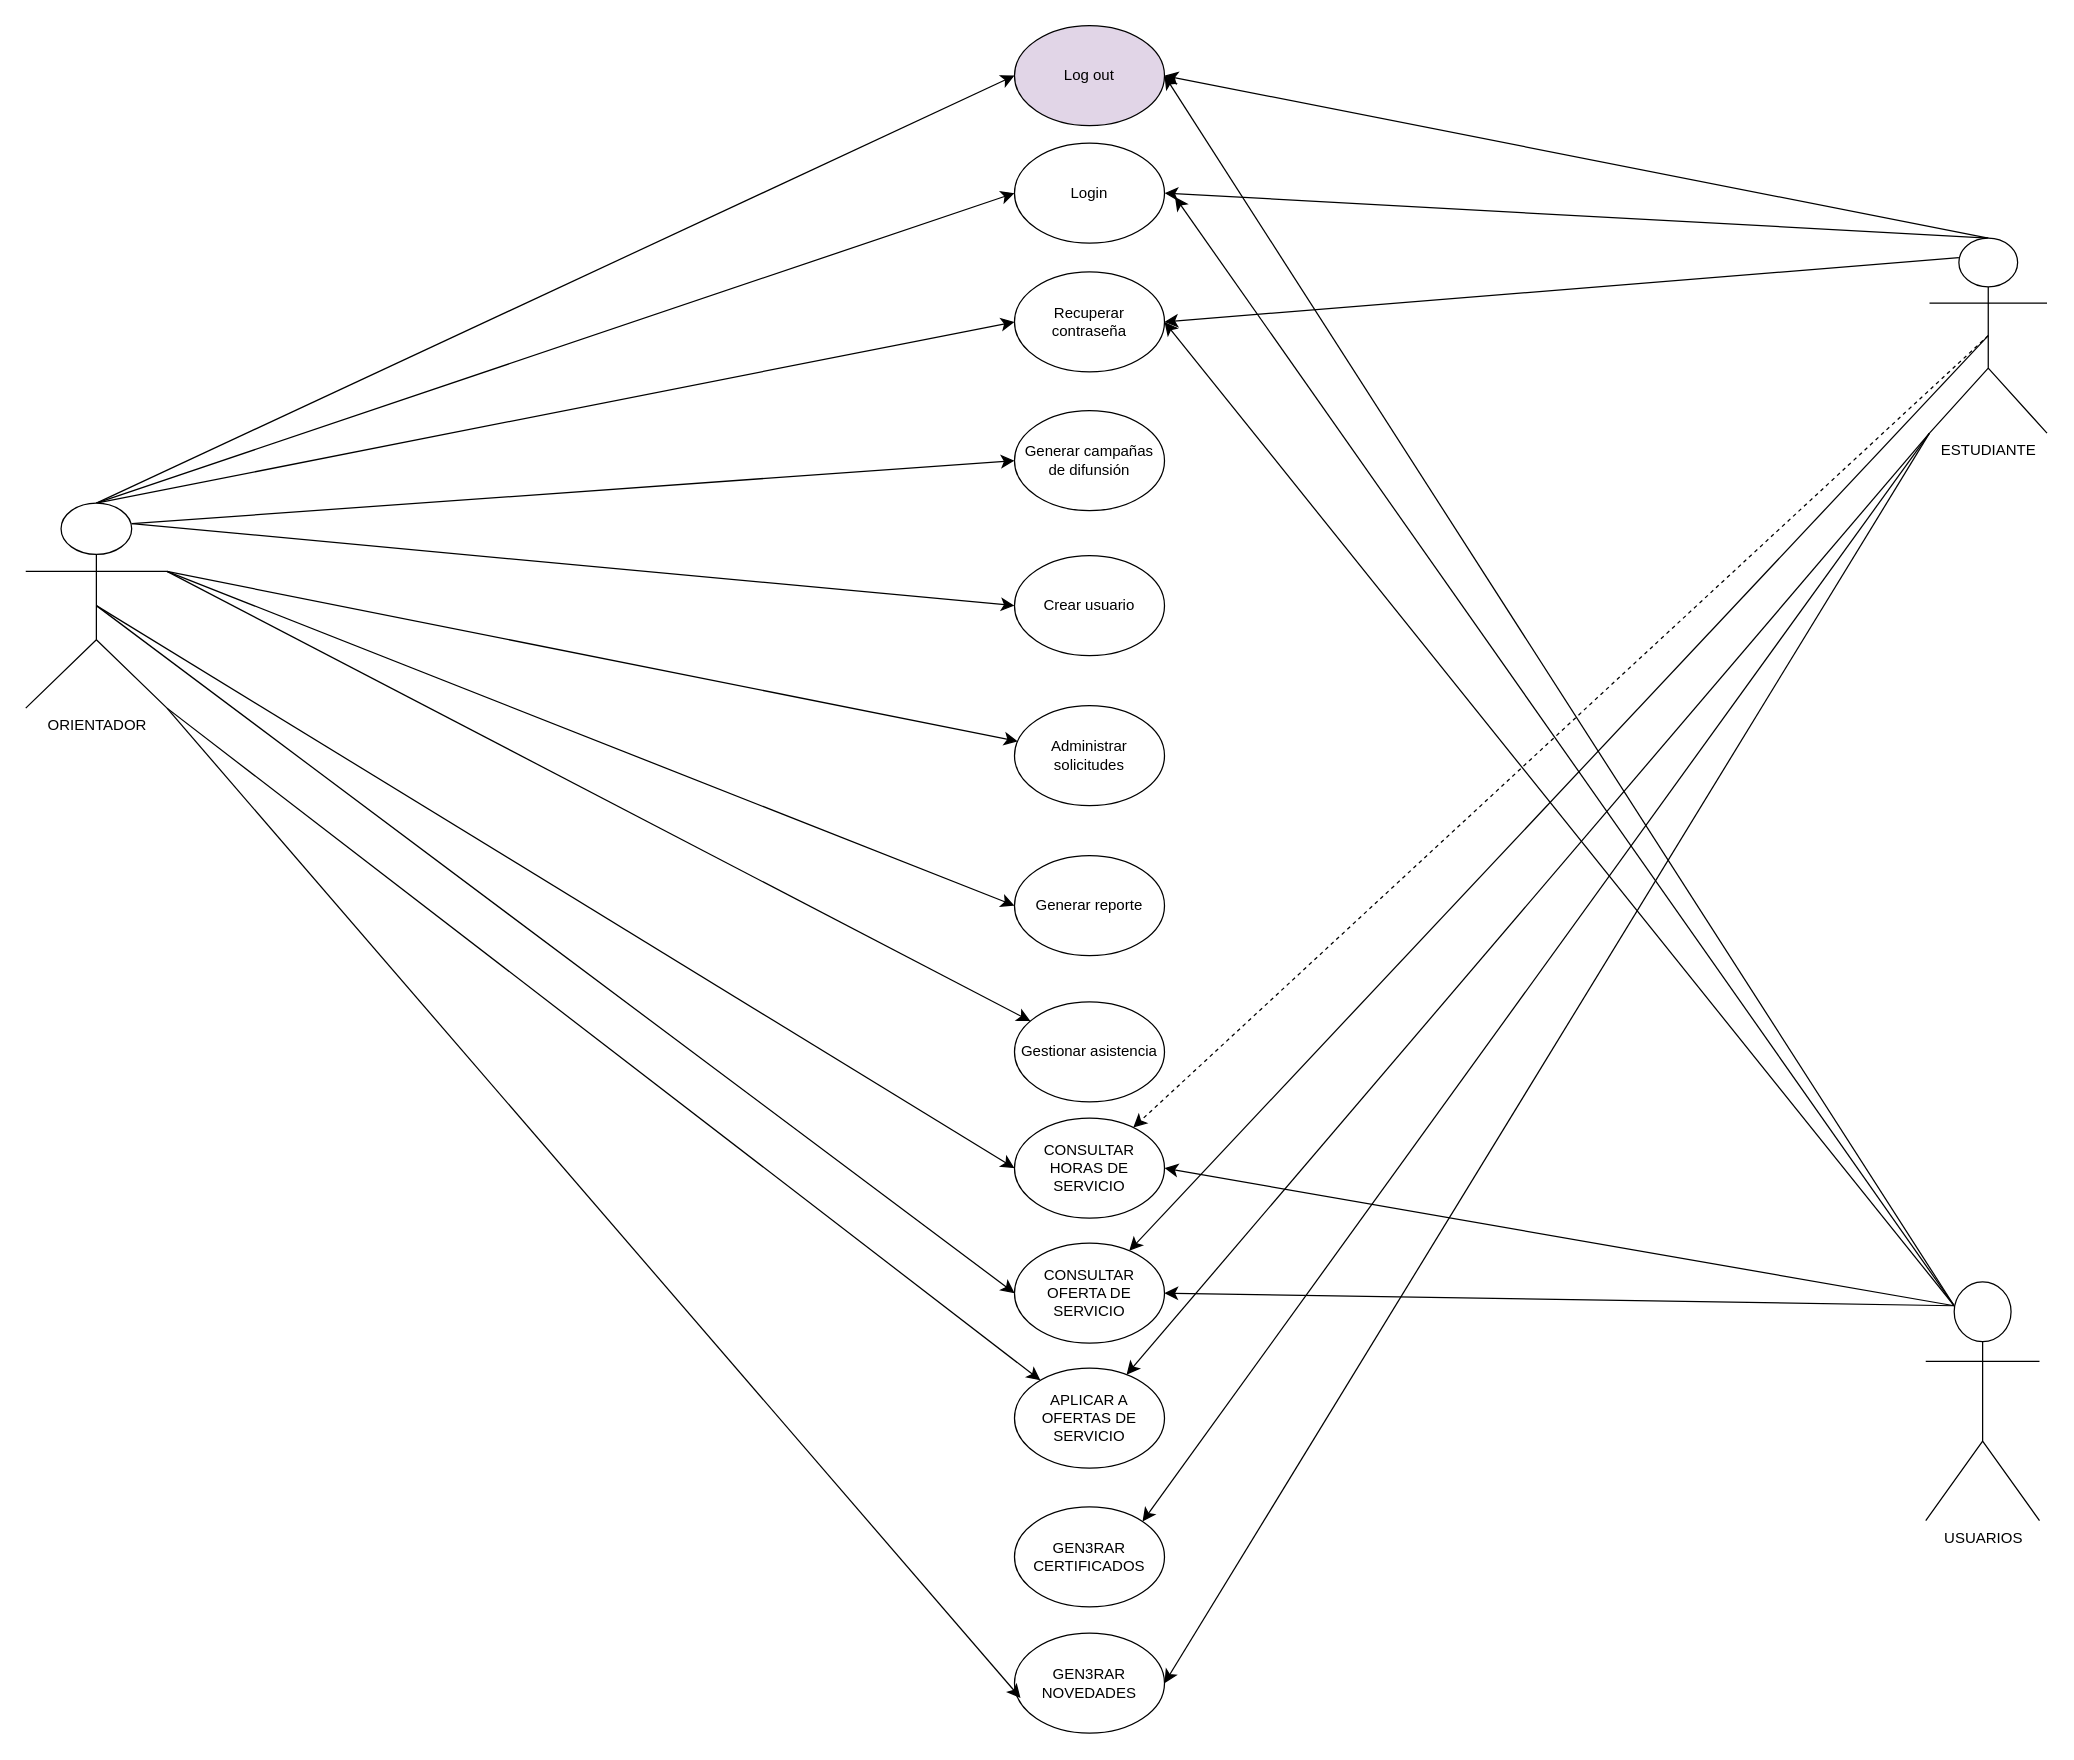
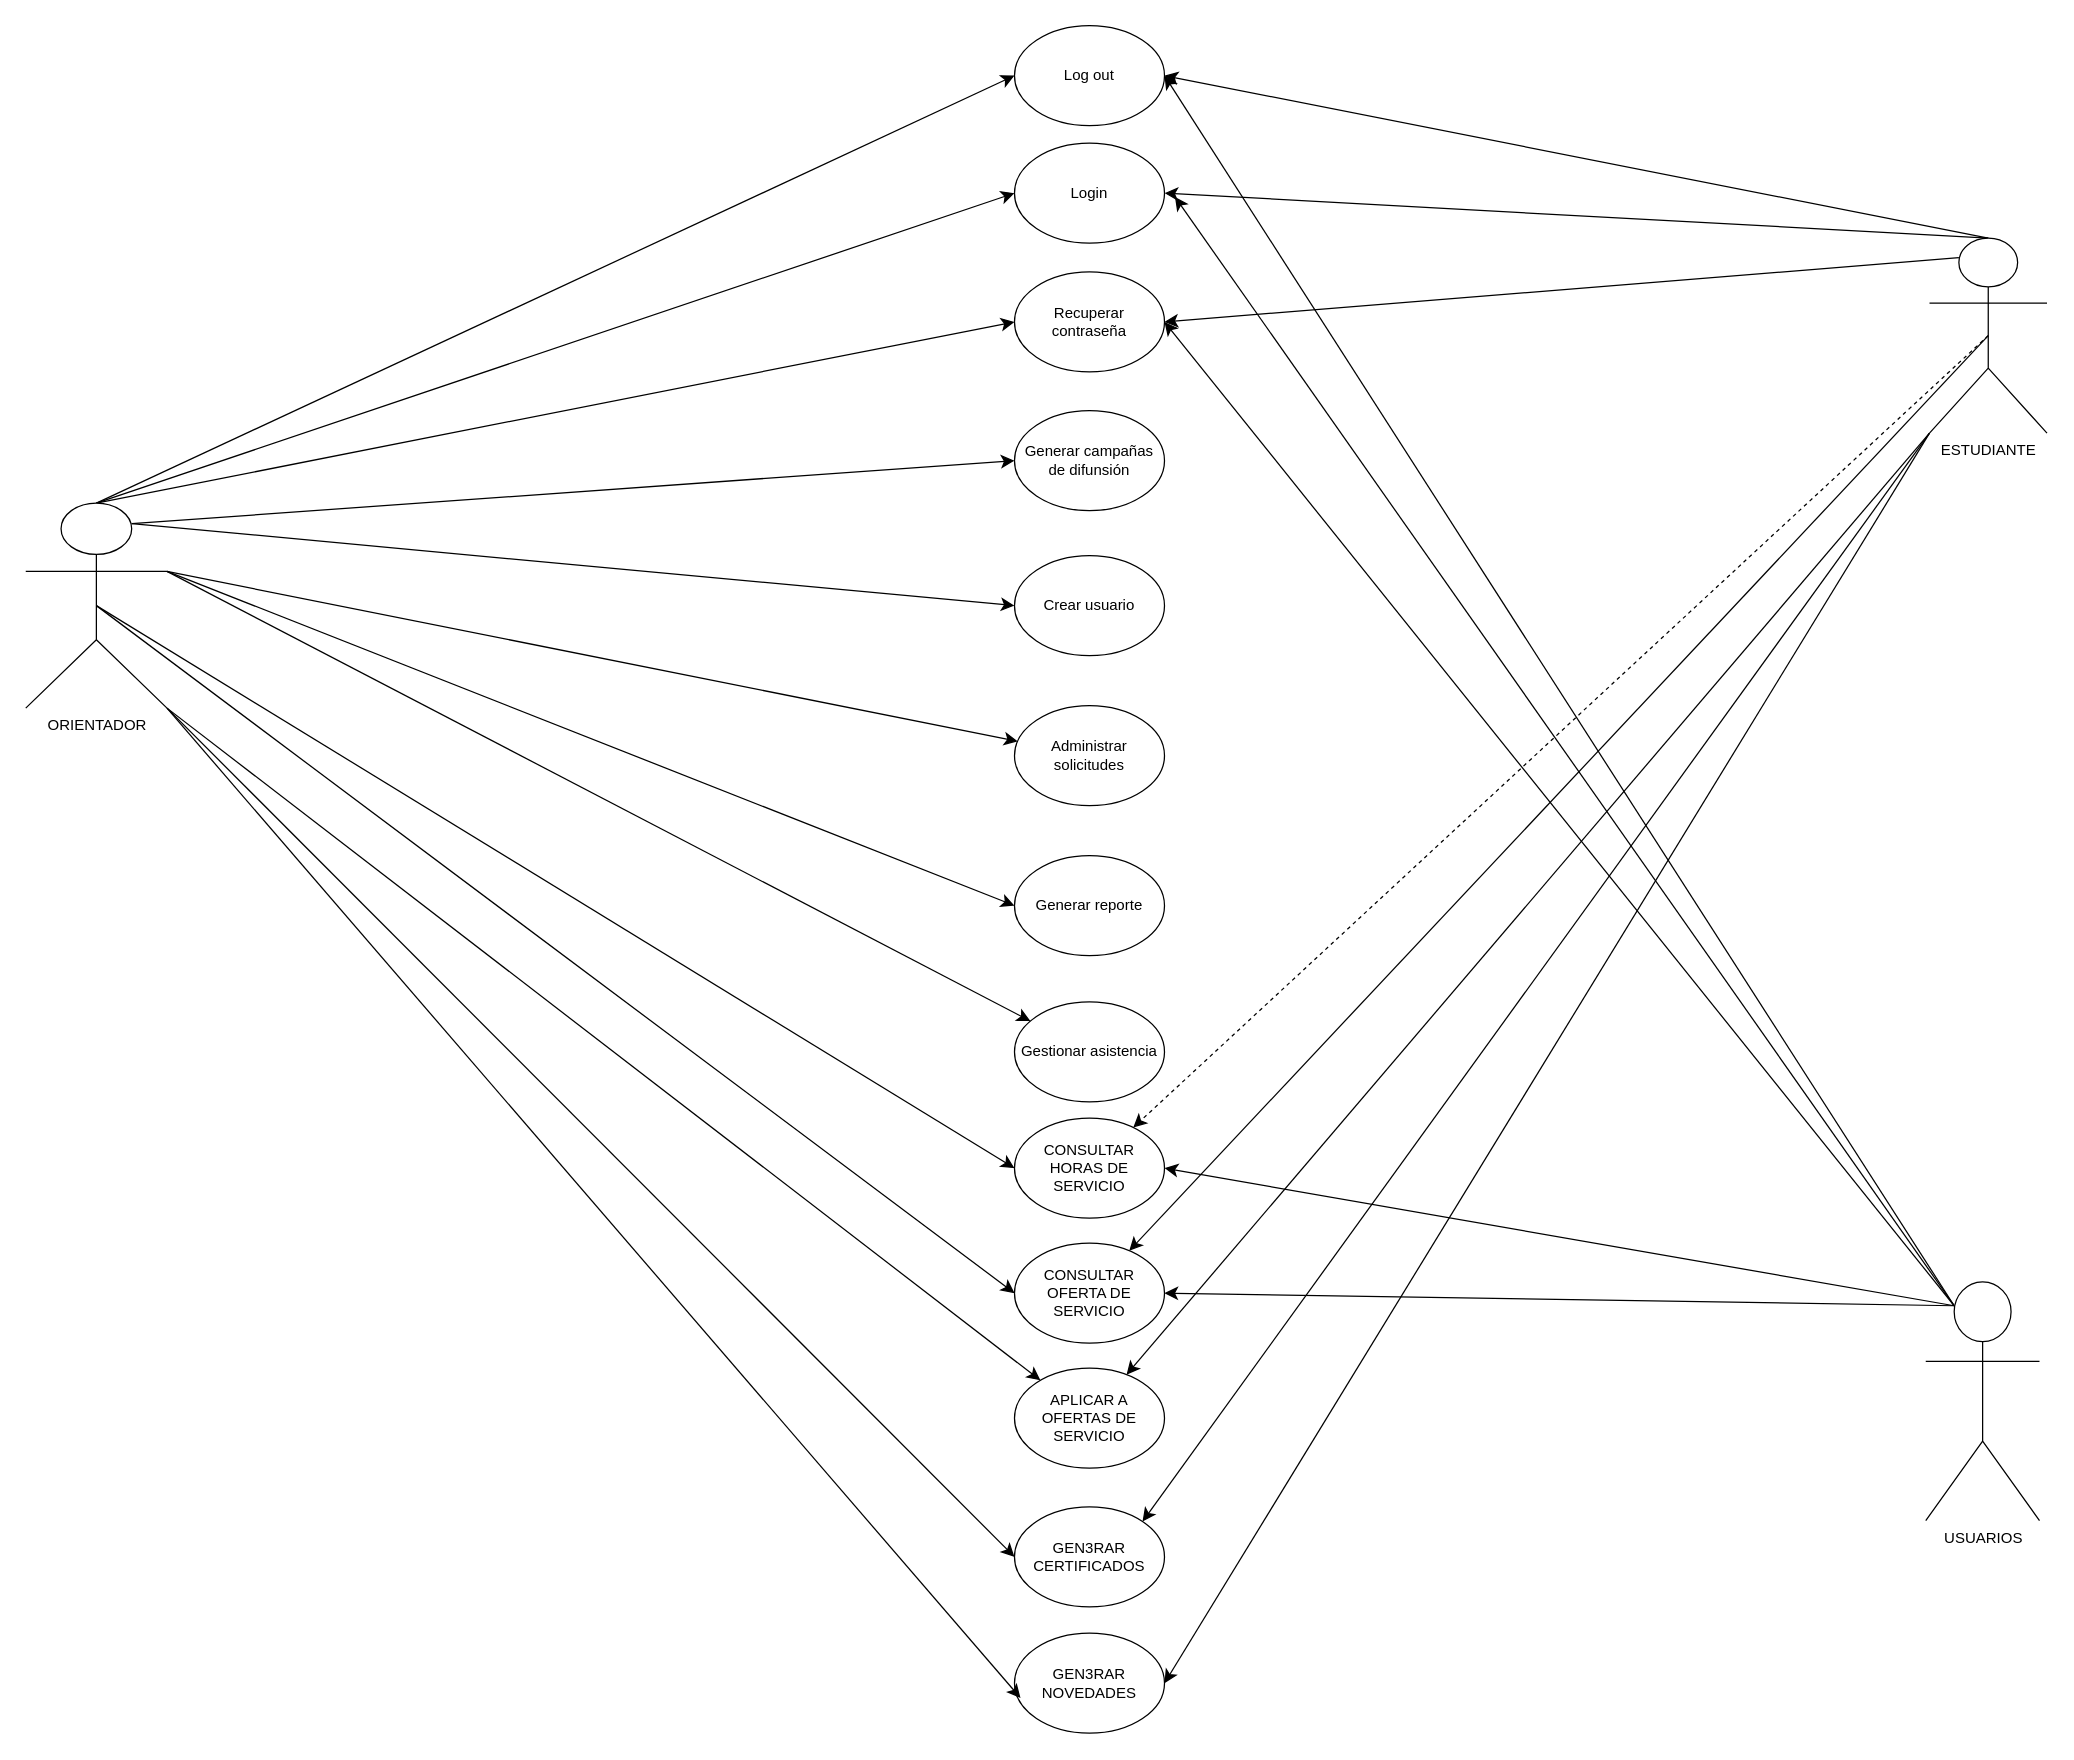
- <mxCell id="14" value="Log out" style="ellipse;whiteSpace=wrap;html=1;fillColor=#e1d5e7;" parent="1" vertex="1"><mxGeometry x="811" y="20" width="120" height="80" as="geometry" /></mxCell>
+ <mxCell id="14" value="Log out" style="ellipse;whiteSpace=wrap;html=1;" parent="1" vertex="1"><mxGeometry x="811" y="20" width="120" height="80" as="geometry" /></mxCell>
+ <mxCell id="26" style="edgeStyle=none;curved=1;rounded=0;orthogonalLoop=1;jettySize=auto;html=1;exitX=1;exitY=1;exitDx=0;exitDy=0;exitPerimeter=0;entryX=0;entryY=0.5;entryDx=0;entryDy=0;fontSize=12;startSize=8;endSize=8;" parent="1" source="27" target="6" edge="1"><mxGeometry relative="1" as="geometry" /></mxCell>
